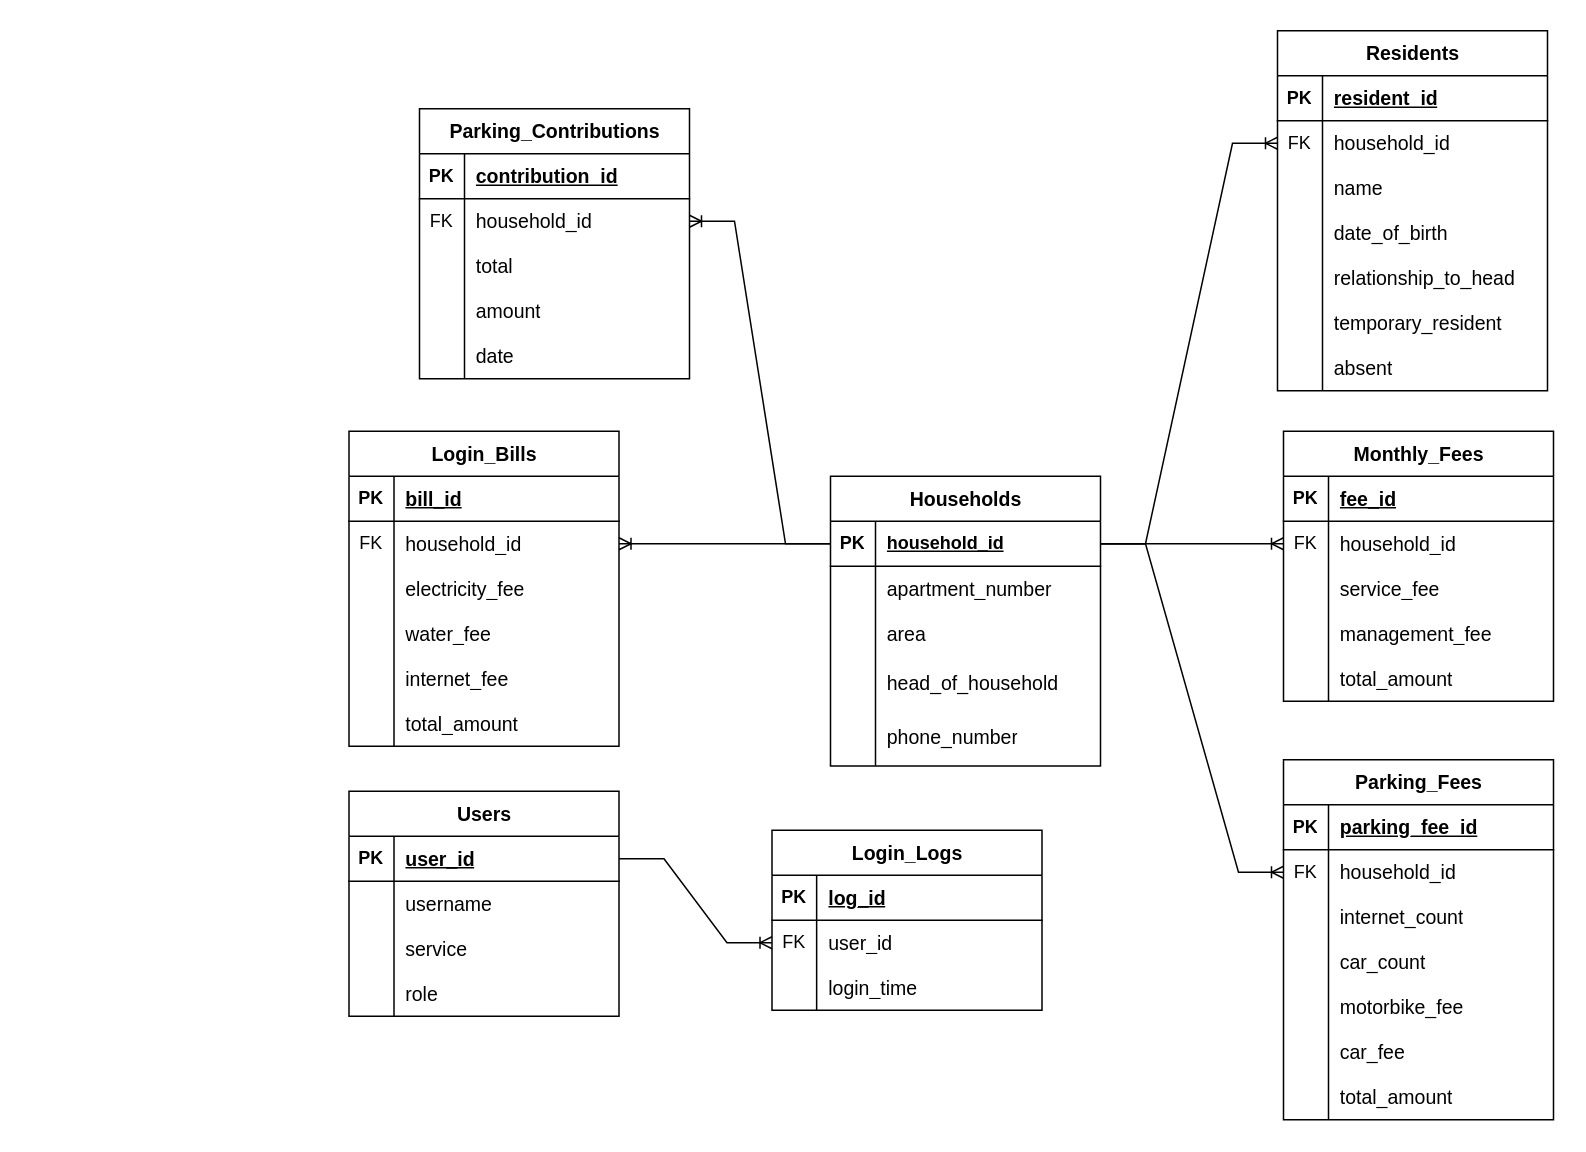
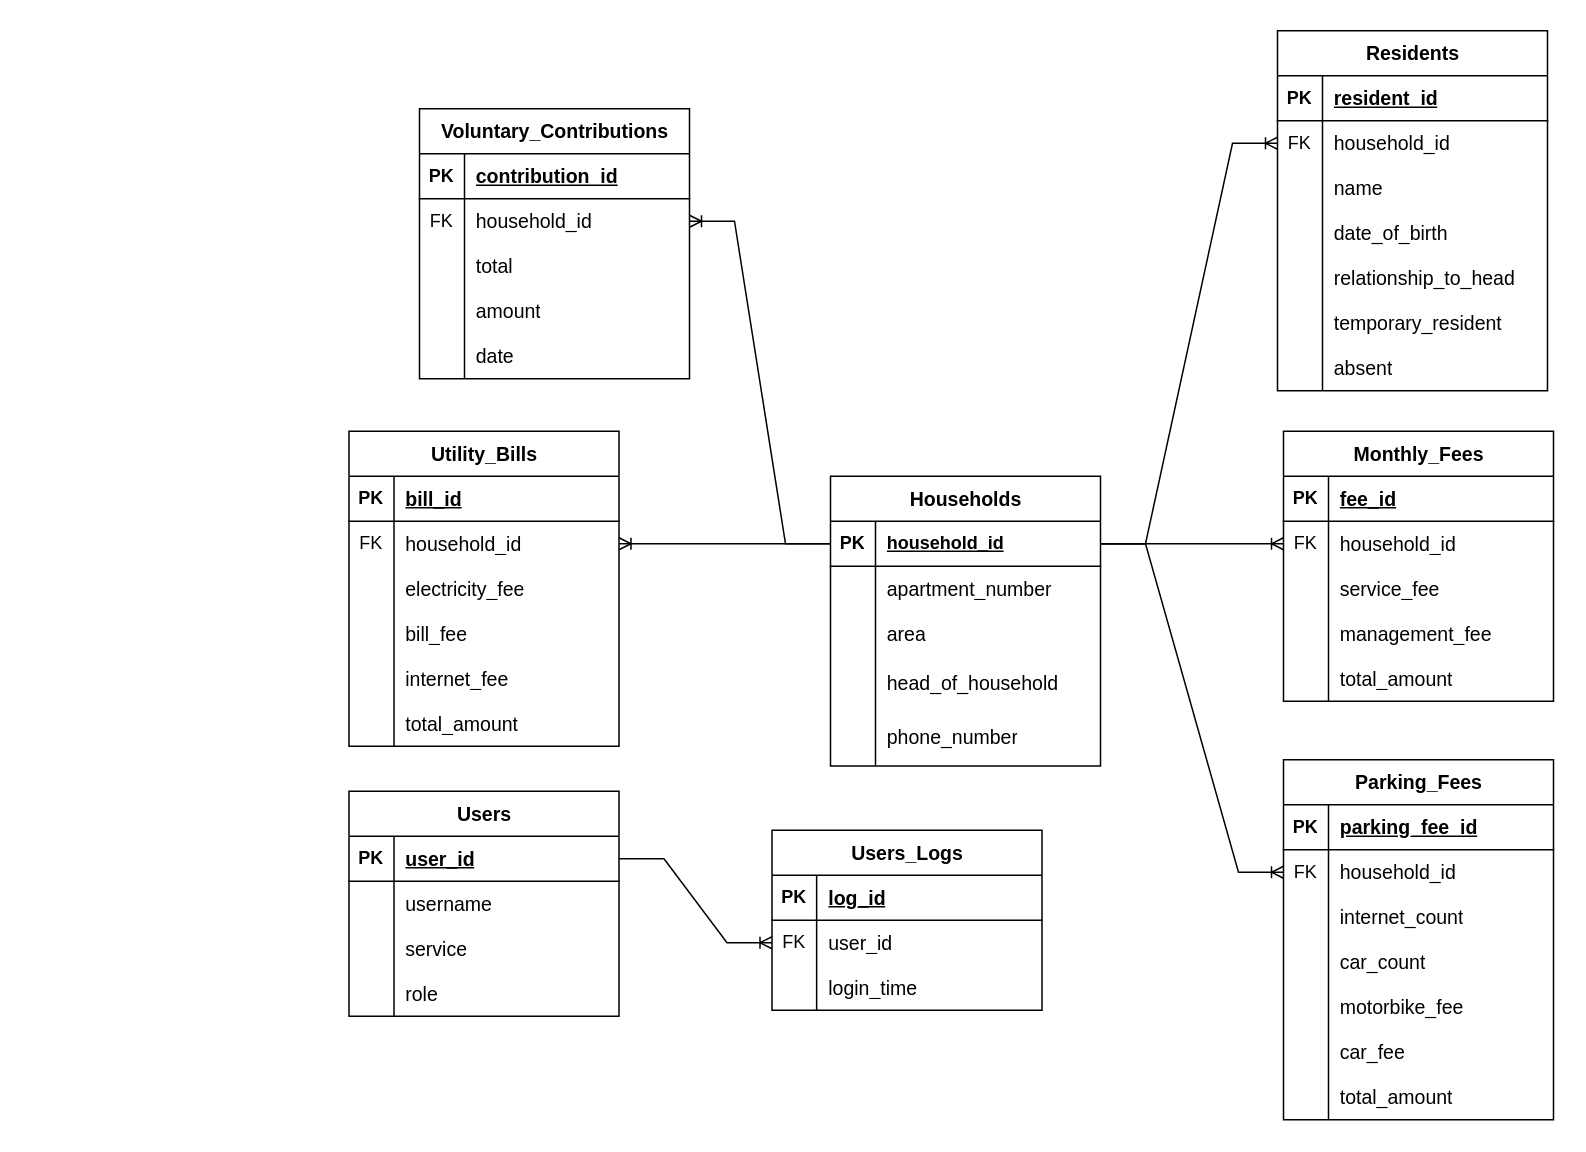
- <mxCell id="56" value="Parking_Contributions" style="shape=table;startSize=30;container=1;collapsible=1;childLayout=tableLayout;fixedRows=1;rowLines=0;fontStyle=1;align=center;resizeLast=1;html=1;fontSize=13;" vertex="1" parent="1"><mxGeometry x="279" y="72" width="180" height="180" as="geometry" /></mxCell>
+ <mxCell id="56" value="Voluntary_Contributions" style="shape=table;startSize=30;container=1;collapsible=1;childLayout=tableLayout;fixedRows=1;rowLines=0;fontStyle=1;align=center;resizeLast=1;html=1;fontSize=13;" vertex="1" parent="1"><mxGeometry x="279" y="72" width="180" height="180" as="geometry" /></mxCell>
- <mxCell id="104" value="Login_Bills" style="shape=table;startSize=30;container=1;collapsible=1;childLayout=tableLayout;fixedRows=1;rowLines=0;fontStyle=1;align=center;resizeLast=1;html=1;fontSize=13;" vertex="1" parent="1"><mxGeometry x="232" y="287" width="180" height="210" as="geometry" /></mxCell>
+ <mxCell id="104" value="Utility_Bills" style="shape=table;startSize=30;container=1;collapsible=1;childLayout=tableLayout;fixedRows=1;rowLines=0;fontStyle=1;align=center;resizeLast=1;html=1;fontSize=13;" vertex="1" parent="1"><mxGeometry x="232" y="287" width="180" height="210" as="geometry" /></mxCell>
- <mxCell id="116" value="water_fee" style="shape=partialRectangle;connectable=0;fillColor=none;top=0;left=0;bottom=0;right=0;align=left;spacingLeft=6;overflow=hidden;whiteSpace=wrap;html=1;fontSize=13;" vertex="1" parent="114"><mxGeometry x="30" width="150" height="30" as="geometry"><mxRectangle width="150" height="30" as="alternateBounds" /></mxGeometry></mxCell>
+ <mxCell id="116" value="bill_fee" style="shape=partialRectangle;connectable=0;fillColor=none;top=0;left=0;bottom=0;right=0;align=left;spacingLeft=6;overflow=hidden;whiteSpace=wrap;html=1;fontSize=13;" vertex="1" parent="114"><mxGeometry x="30" width="150" height="30" as="geometry"><mxRectangle width="150" height="30" as="alternateBounds" /></mxGeometry></mxCell>
- <mxCell id="72" value="Login_Logs" style="shape=table;startSize=30;container=1;collapsible=1;childLayout=tableLayout;fixedRows=1;rowLines=0;fontStyle=1;align=center;resizeLast=1;html=1;fontSize=13;" vertex="1" parent="1"><mxGeometry x="514" y="553" width="180" height="120" as="geometry" /></mxCell>
+ <mxCell id="72" value="Users_Logs" style="shape=table;startSize=30;container=1;collapsible=1;childLayout=tableLayout;fixedRows=1;rowLines=0;fontStyle=1;align=center;resizeLast=1;html=1;fontSize=13;" vertex="1" parent="1"><mxGeometry x="514" y="553" width="180" height="120" as="geometry" /></mxCell>
